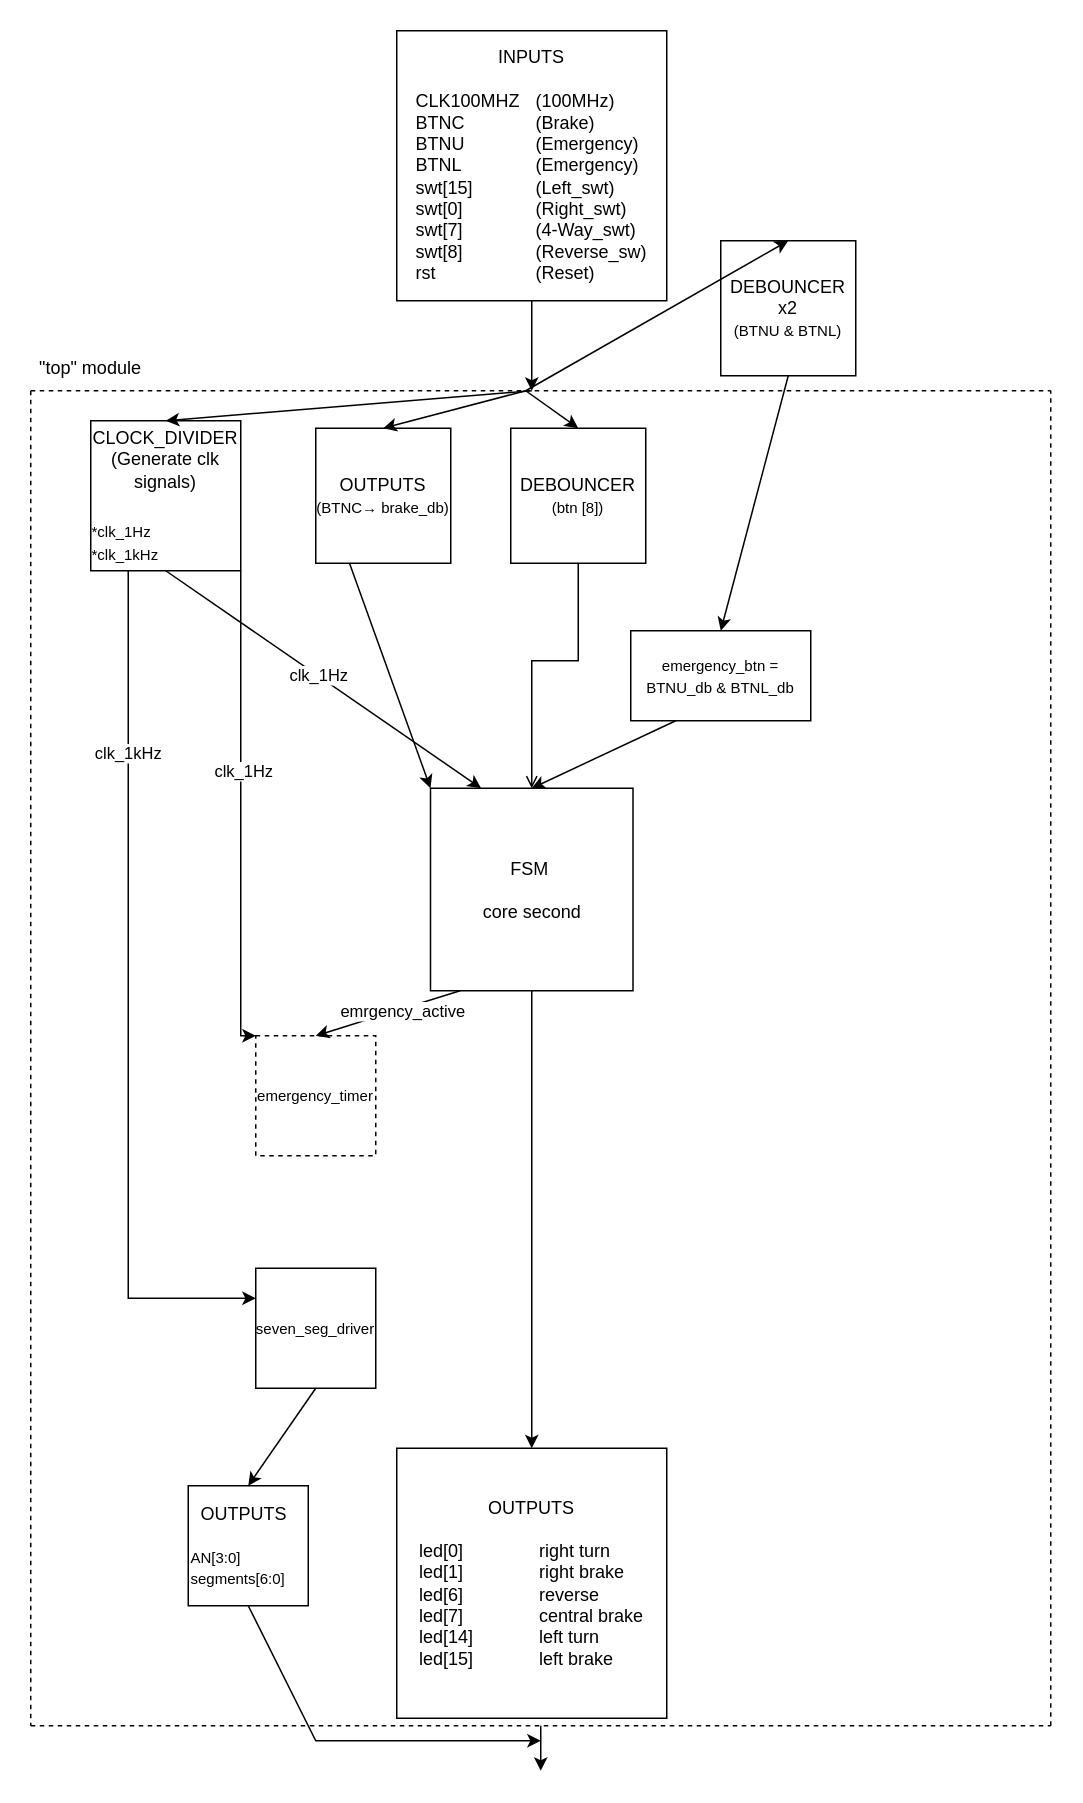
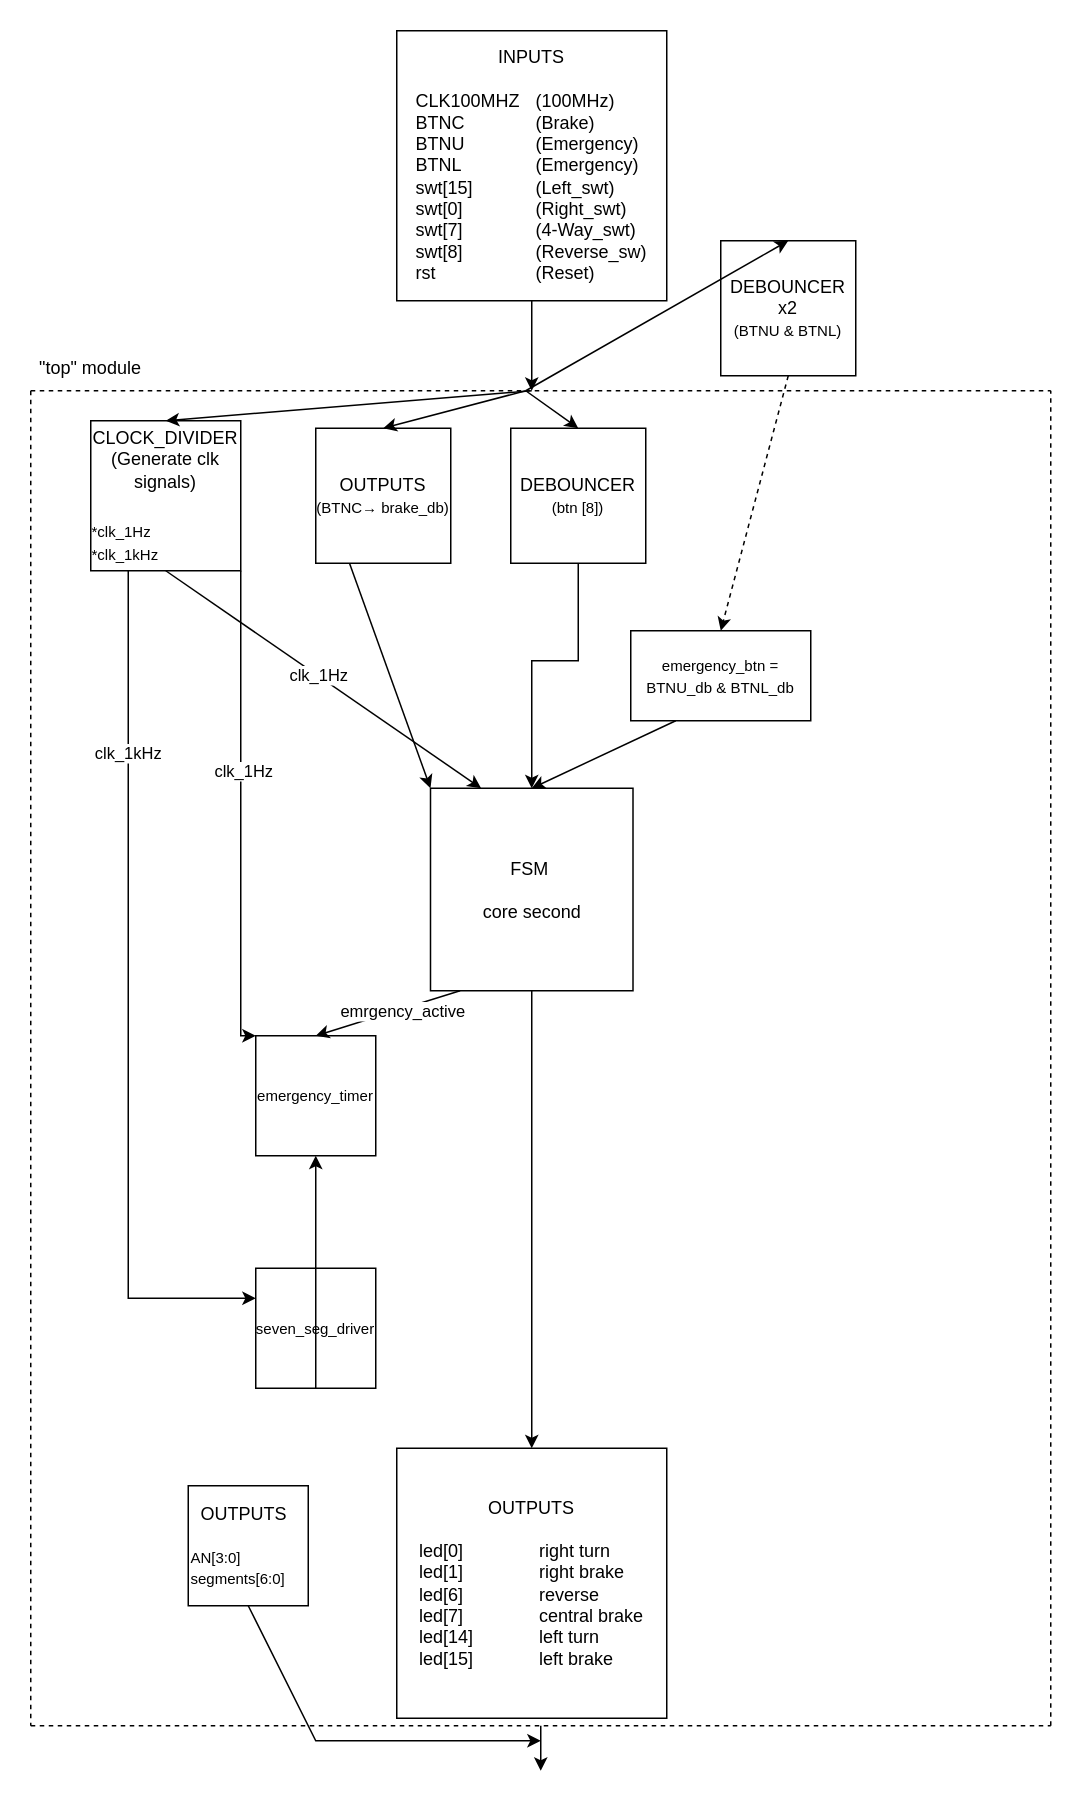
- <mxCell id="16" value="" style="endArrow=classic;html=1;rounded=0;exitX=0.5;exitY=1;exitDx=0;exitDy=0;entryX=0.5;entryY=0;entryDx=0;entryDy=0;" parent="1" source="10" target="15" edge="1"><mxGeometry width="50" height="50" relative="1" as="geometry"><mxPoint x="320" y="400" as="sourcePoint" /><mxPoint x="370" y="350" as="targetPoint" /></mxGeometry></mxCell>
+ <mxCell id="16" value="" style="endArrow=classic;html=1;rounded=0;exitX=0.5;exitY=1;exitDx=0;exitDy=0;entryX=0.5;entryY=0;entryDx=0;entryDy=0;dashed=1;" parent="1" source="10" target="15" edge="1"><mxGeometry width="50" height="50" relative="1" as="geometry"><mxPoint x="320" y="400" as="sourcePoint" /><mxPoint x="370" y="350" as="targetPoint" /></mxGeometry></mxCell>
- <mxCell id="24" value="" style="endArrow=open;html=1;rounded=0;exitX=0.5;exitY=1;exitDx=0;exitDy=0;entryX=0.5;entryY=0;entryDx=0;entryDy=0;" parent="1" source="9" target="14" edge="1"><mxGeometry width="50" height="50" relative="1" as="geometry"><mxPoint x="340" y="470" as="sourcePoint" /><mxPoint x="390" y="420" as="targetPoint" /><Array as="points"><mxPoint x="385" y="440" /><mxPoint x="354" y="440" /></Array></mxGeometry></mxCell>
+ <mxCell id="24" value="" style="endArrow=classic;html=1;rounded=0;exitX=0.5;exitY=1;exitDx=0;exitDy=0;entryX=0.5;entryY=0;entryDx=0;entryDy=0;" parent="1" source="9" target="14" edge="1"><mxGeometry width="50" height="50" relative="1" as="geometry"><mxPoint x="340" y="470" as="sourcePoint" /><mxPoint x="390" y="420" as="targetPoint" /><Array as="points"><mxPoint x="385" y="440" /><mxPoint x="354" y="440" /></Array></mxGeometry></mxCell>
- <mxCell id="18" value="&lt;font style=&quot;font-size: 10px;&quot;&gt;emergency_timer&lt;/font&gt;" style="whiteSpace=wrap;html=1;aspect=fixed;dashed=1;" parent="1" vertex="1"><mxGeometry x="170" y="690" width="80" height="80" as="geometry" /></mxCell>
+ <mxCell id="18" value="&lt;font style=&quot;font-size: 10px;&quot;&gt;emergency_timer&lt;/font&gt;" style="whiteSpace=wrap;html=1;aspect=fixed;" parent="1" vertex="1"><mxGeometry x="170" y="690" width="80" height="80" as="geometry" /></mxCell>
- <mxCell id="29" value="" style="endArrow=classic;html=1;rounded=0;exitX=0.5;exitY=1;exitDx=0;exitDy=0;entryX=0.5;entryY=0;entryDx=0;entryDy=0;" parent="1" source="25" target="28" edge="1"><mxGeometry width="50" height="50" relative="1" as="geometry"><mxPoint x="-10" y="865" as="sourcePoint" /><mxPoint x="40" y="815" as="targetPoint" /></mxGeometry></mxCell>
+ <mxCell id="29" value="" style="endArrow=classic;html=1;rounded=0;exitX=0.5;exitY=1;exitDx=0;exitDy=0;" parent="1" source="25" target="18" edge="1"><mxGeometry width="50" height="50" relative="1" as="geometry"><mxPoint x="-10" y="865" as="sourcePoint" /><mxPoint x="40" y="815" as="targetPoint" /></mxGeometry></mxCell>
